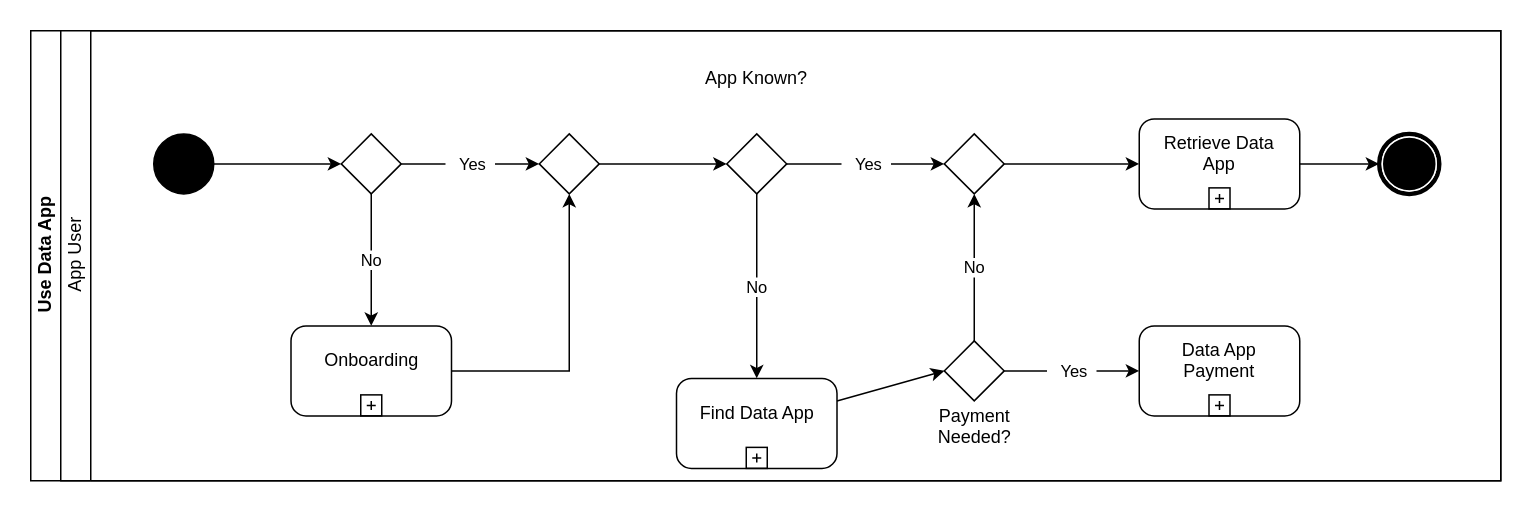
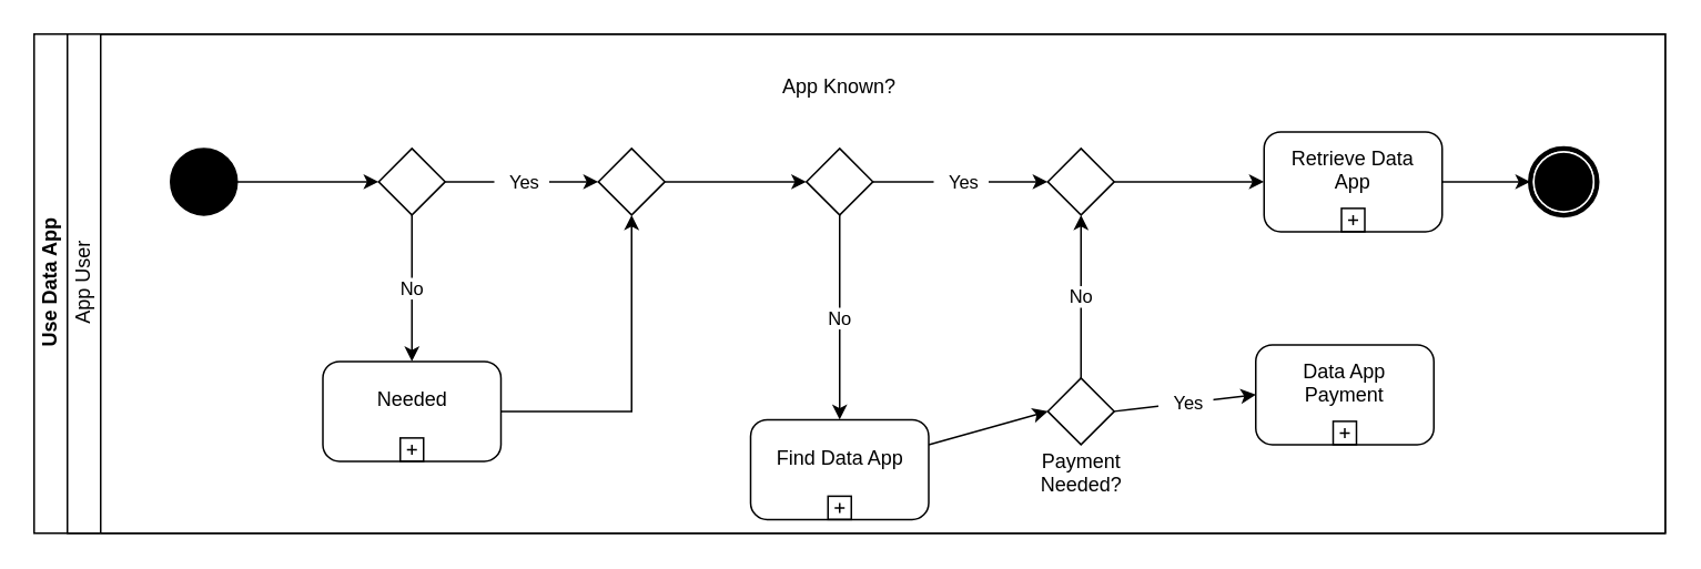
- <mxCell id="9" value="Onboarding&#10;" style="points=[[0.25,0,0],[0.5,0,0],[0.75,0,0],[1,0.25,0],[1,0.5,0],[1,0.75,0],[0.75,1,0],[0.5,1,0],[0.25,1,0],[0,0.75,0],[0,0.5,0],[0,0.25,0]];shape=mxgraph.bpmn.task;whiteSpace=wrap;rectStyle=rounded;size=10;taskMarker=abstract;isLoopSub=1;fontSize=12;" vertex="1" parent="3"><mxGeometry x="153.5" y="196.75" width="107" height="60" as="geometry" /></mxCell>
+ <mxCell id="9" value="Needed&#10;" style="points=[[0.25,0,0],[0.5,0,0],[0.75,0,0],[1,0.25,0],[1,0.5,0],[1,0.75,0],[0.75,1,0],[0.5,1,0],[0.25,1,0],[0,0.75,0],[0,0.5,0],[0,0.25,0]];shape=mxgraph.bpmn.task;whiteSpace=wrap;rectStyle=rounded;size=10;taskMarker=abstract;isLoopSub=1;fontSize=12;" vertex="1" parent="3"><mxGeometry x="153.5" y="196.75" width="107" height="60" as="geometry" /></mxCell>
- <mxCell id="23" value="Data App&#10;Payment&#10;" style="points=[[0.25,0,0],[0.5,0,0],[0.75,0,0],[1,0.25,0],[1,0.5,0],[1,0.75,0],[0.75,1,0],[0.5,1,0],[0.25,1,0],[0,0.75,0],[0,0.5,0],[0,0.25,0]];shape=mxgraph.bpmn.task;whiteSpace=wrap;rectStyle=rounded;size=10;taskMarker=abstract;isLoopSub=1;fontSize=12;" vertex="1" parent="3"><mxGeometry x="719" y="196.75" width="107" height="60" as="geometry" /></mxCell>
+ <mxCell id="23" value="Data App&#10;Payment&#10;" style="points=[[0.25,0,0],[0.5,0,0],[0.75,0,0],[1,0.25,0],[1,0.5,0],[1,0.75,0],[0.75,1,0],[0.5,1,0],[0.25,1,0],[0,0.75,0],[0,0.5,0],[0,0.25,0]];shape=mxgraph.bpmn.task;whiteSpace=wrap;rectStyle=rounded;size=10;taskMarker=abstract;isLoopSub=1;fontSize=12;" vertex="1" parent="3"><mxGeometry x="714" y="186.75" width="107" height="60" as="geometry" /></mxCell>
